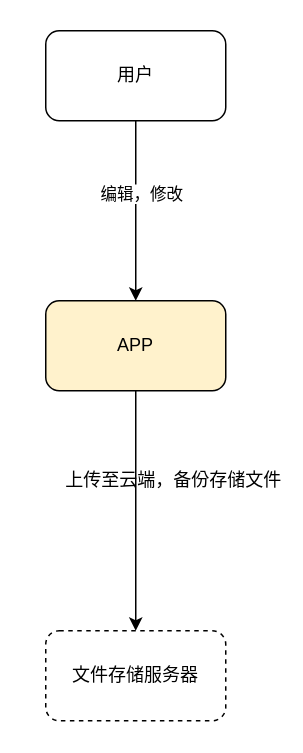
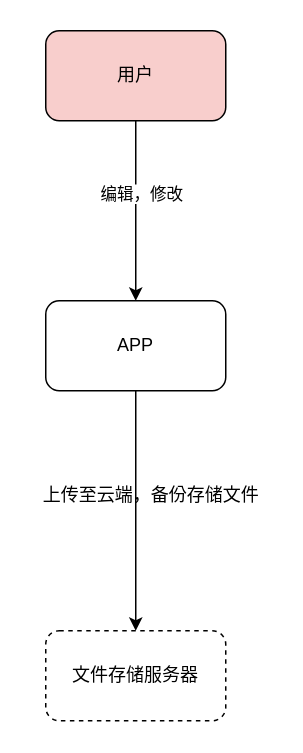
- <mxCell id="4" value="用户" style="rounded=1;whiteSpace=wrap;html=1;" vertex="1" parent="1"><mxGeometry x="30" y="20" width="120" height="60" as="geometry" /></mxCell>
+ <mxCell id="4" value="用户" style="rounded=1;whiteSpace=wrap;html=1;fillColor=#f8cecc;" vertex="1" parent="1"><mxGeometry x="30" y="20" width="120" height="60" as="geometry" /></mxCell>
- <mxCell id="7" value="APP" style="rounded=1;whiteSpace=wrap;html=1;fillColor=#fff2cc;" vertex="1" parent="1"><mxGeometry x="30" y="200" width="120" height="60" as="geometry" /></mxCell>
+ <mxCell id="7" value="APP" style="rounded=1;whiteSpace=wrap;html=1;" vertex="1" parent="1"><mxGeometry x="30" y="200" width="120" height="60" as="geometry" /></mxCell>
- <mxCell id="8" value="上传至云端，备份存储文件" style="text;html=1;align=center;verticalAlign=middle;resizable=0;points=[];autosize=1;strokeColor=none;fillColor=none;" vertex="1" parent="1"><mxGeometry x="35" y="310" width="160" height="20" as="geometry" /></mxCell>
+ <mxCell id="8" value="上传至云端，备份存储文件" style="text;html=1;align=center;verticalAlign=middle;resizable=0;points=[];autosize=1;strokeColor=none;fillColor=none;" vertex="1" parent="1"><mxGeometry x="20" y="320" width="160" height="20" as="geometry" /></mxCell>
